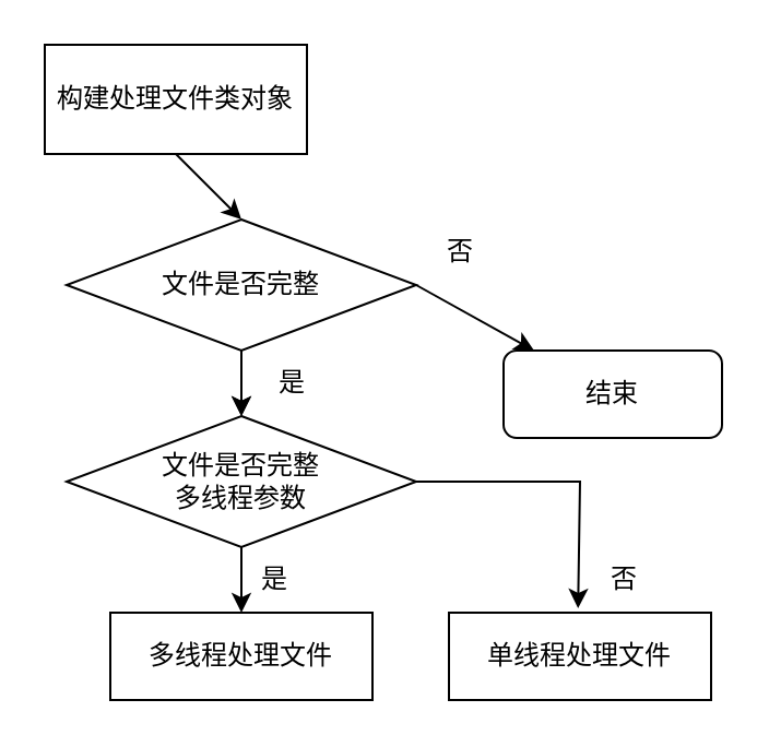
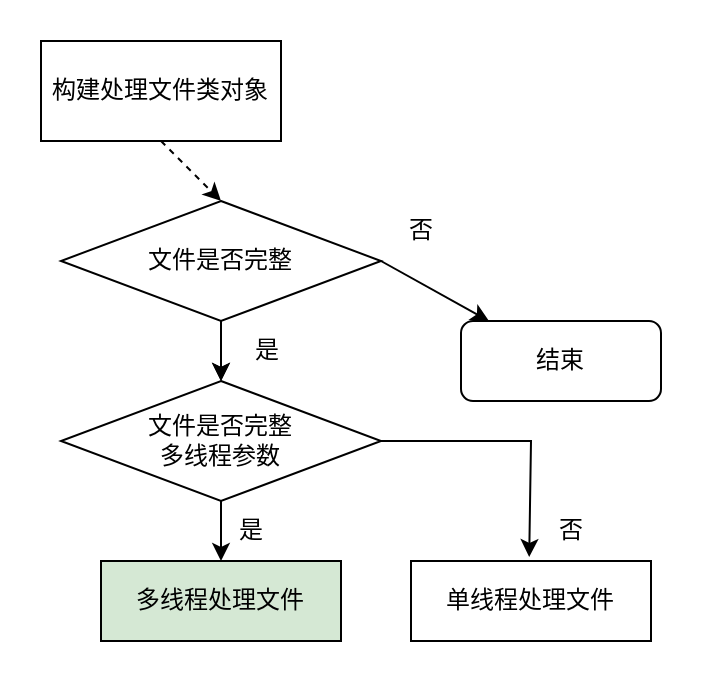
- <mxCell id="3" value="" style="endArrow=classic;html=1;rounded=0;exitX=0.5;exitY=1;exitDx=0;exitDy=0;entryX=0.5;entryY=0;entryDx=0;entryDy=0;" edge="1" parent="1" source="4" target="2"><mxGeometry width="50" height="50" relative="1" as="geometry"><mxPoint x="110" y="80" as="sourcePoint" /><mxPoint x="285" y="-10" as="targetPoint" /></mxGeometry></mxCell>
+ <mxCell id="3" value="" style="endArrow=classic;html=1;rounded=0;exitX=0.5;exitY=1;exitDx=0;exitDy=0;entryX=0.5;entryY=0;entryDx=0;entryDy=0;dashed=1;" edge="1" parent="1" source="4" target="2"><mxGeometry width="50" height="50" relative="1" as="geometry"><mxPoint x="110" y="80" as="sourcePoint" /><mxPoint x="285" y="-10" as="targetPoint" /></mxGeometry></mxCell>
- <mxCell id="12" value="多线程处理文件" style="rounded=0;whiteSpace=wrap;html=1;" vertex="1" parent="1"><mxGeometry x="50" y="280" width="120" height="40" as="geometry" /></mxCell>
+ <mxCell id="12" value="多线程处理文件" style="rounded=0;whiteSpace=wrap;html=1;fillColor=#d5e8d4;" vertex="1" parent="1"><mxGeometry x="50" y="280" width="120" height="40" as="geometry" /></mxCell>
